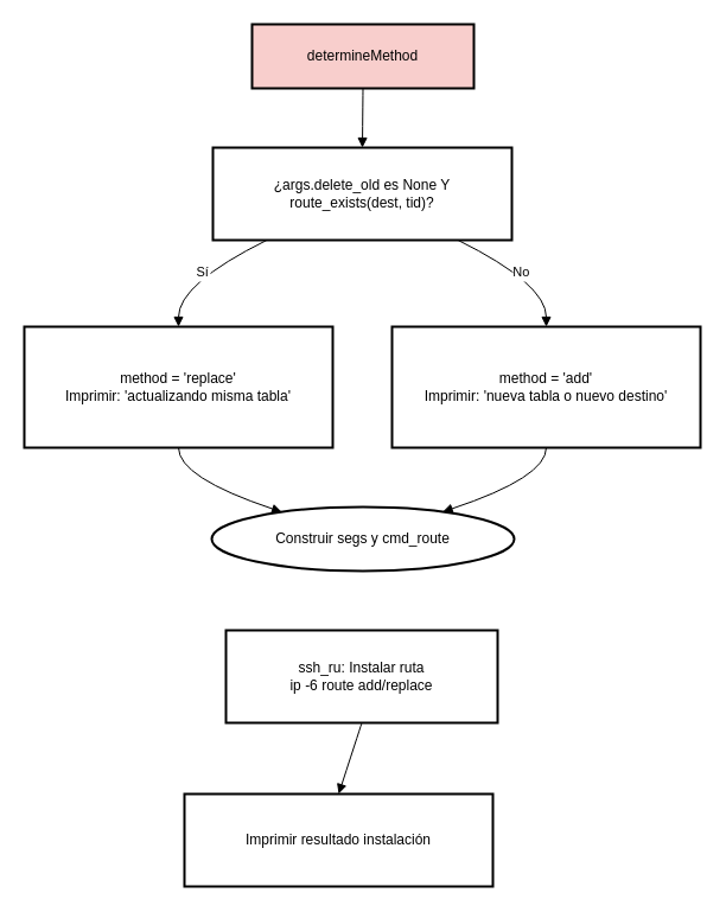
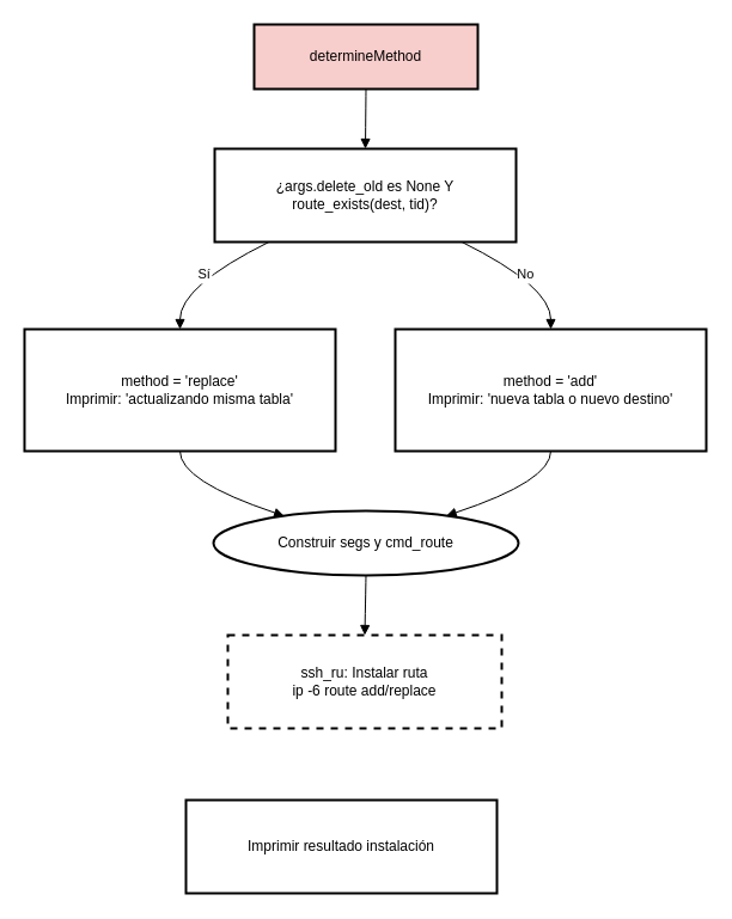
+ <mxCell id="14" value="" style="curved=1;startArrow=none;endArrow=block;exitX=0.5;exitY=1;entryX=0.5;entryY=0;rounded=0;" edge="1" parent="1" source="6" target="7"><mxGeometry relative="1" as="geometry"><Array as="points" /></mxGeometry></mxCell>
- <mxCell id="7" value="ssh_ru: Instalar ruta&#10;    ip -6 route add/replace" style="whiteSpace=wrap;strokeWidth=2;" vertex="1" parent="1"><mxGeometry x="190" y="531" width="229" height="78" as="geometry" /></mxCell>
+ <mxCell id="7" value="ssh_ru: Instalar ruta&#10;    ip -6 route add/replace" style="whiteSpace=wrap;strokeWidth=2;dashed=1;" vertex="1" parent="1"><mxGeometry x="190" y="531" width="229" height="78" as="geometry" /></mxCell>
- <mxCell id="15" value="" style="curved=1;startArrow=none;endArrow=block;exitX=0.5;exitY=1;entryX=0.5;entryY=0;rounded=0;" edge="1" parent="1" source="7" target="8"><mxGeometry relative="1" as="geometry"><Array as="points" /></mxGeometry></mxCell>
